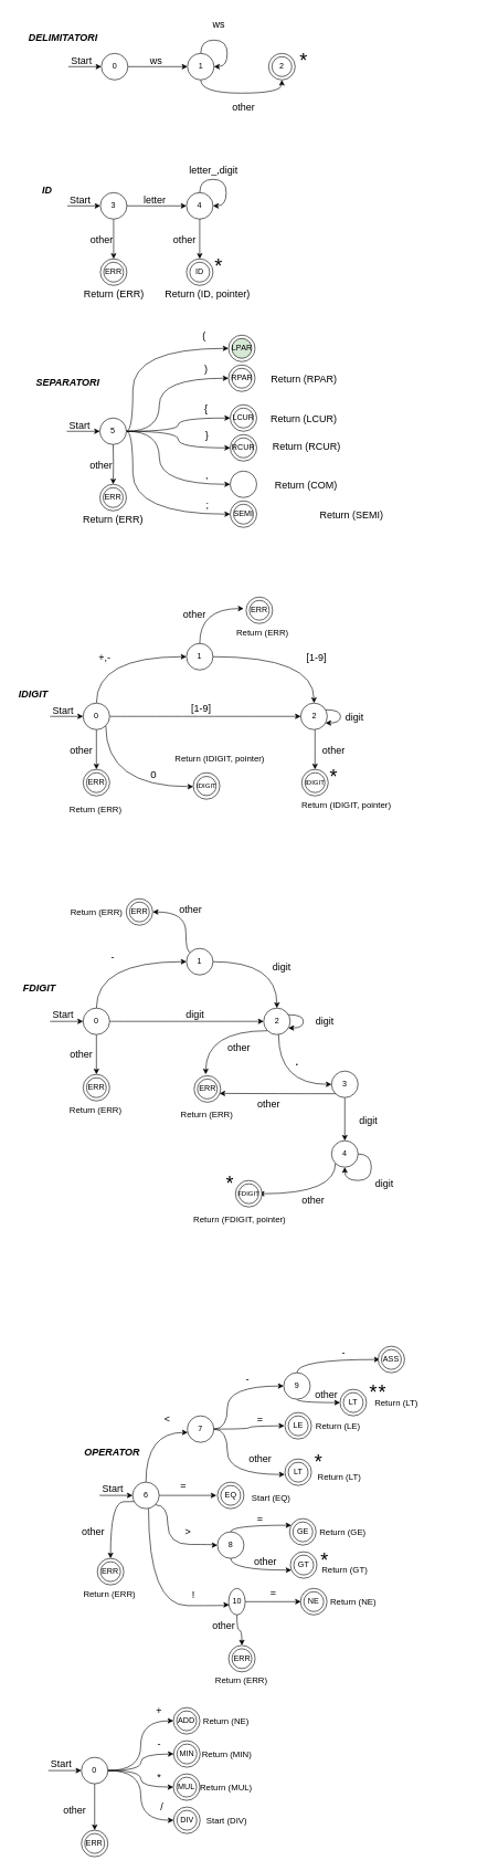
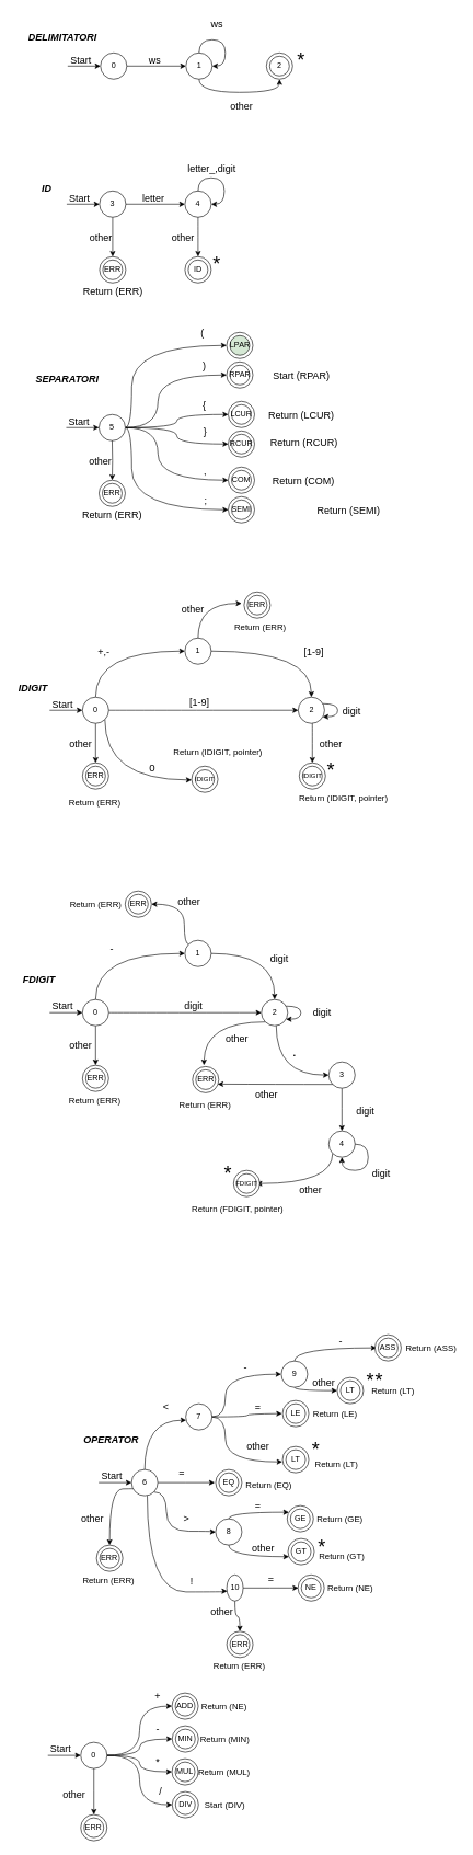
- <mxCell id="17" value="&lt;font style=&quot;font-size: 15px;&quot;&gt;Return (ID, pointer)&lt;/font&gt;" style="text;html=1;strokeColor=none;fillColor=none;align=center;verticalAlign=middle;whiteSpace=wrap;rounded=0;fontSize=15;" parent="1" vertex="1"><mxGeometry x="243.5" y="430" width="137.5" height="25" as="geometry" /></mxCell>
- <mxCell id="149" value="&lt;font style=&quot;font-size: 15px;&quot;&gt;Return (RPAR)&lt;/font&gt;" style="text;html=1;strokeColor=none;fillColor=none;align=center;verticalAlign=middle;whiteSpace=wrap;rounded=0;fontSize=15;" parent="1" vertex="1"><mxGeometry x="402.5" y="557.5" width="111.25" height="25" as="geometry" /></mxCell>
+ <mxCell id="149" value="&lt;font style=&quot;font-size: 15px;&quot;&gt;Start (RPAR)&lt;/font&gt;" style="text;html=1;strokeColor=none;fillColor=none;align=center;verticalAlign=middle;whiteSpace=wrap;rounded=0;fontSize=15;" parent="1" vertex="1"><mxGeometry x="402.5" y="557.5" width="111.25" height="25" as="geometry" /></mxCell>
+ <mxCell id="134" value="COM" style="ellipse;whiteSpace=wrap;html=1;aspect=fixed;" parent="1" vertex="1"><mxGeometry x="352" y="715" width="30" height="30" as="geometry" /></mxCell>
+ <mxCell id="214" value="&lt;font style=&quot;font-size: 13px;&quot;&gt;Return (ASS)&lt;/font&gt;" style="text;html=1;strokeColor=none;fillColor=none;align=center;verticalAlign=middle;whiteSpace=wrap;rounded=0;fontSize=13;" parent="1" vertex="1"><mxGeometry x="613.75" y="2041.87" width="84" height="16.25" as="geometry" /></mxCell>
- <mxCell id="180" value="&lt;font style=&quot;font-size: 13px;&quot;&gt;Start (EQ)&lt;/font&gt;" style="text;html=1;strokeColor=none;fillColor=none;align=center;verticalAlign=middle;whiteSpace=wrap;rounded=0;fontSize=13;" parent="1" vertex="1"><mxGeometry x="366.75" y="2250" width="84" height="15" as="geometry" /></mxCell>
+ <mxCell id="180" value="&lt;font style=&quot;font-size: 13px;&quot;&gt;Return (EQ)&lt;/font&gt;" style="text;html=1;strokeColor=none;fillColor=none;align=center;verticalAlign=middle;whiteSpace=wrap;rounded=0;fontSize=13;" parent="1" vertex="1"><mxGeometry x="366.75" y="2250" width="84" height="15" as="geometry" /></mxCell>
